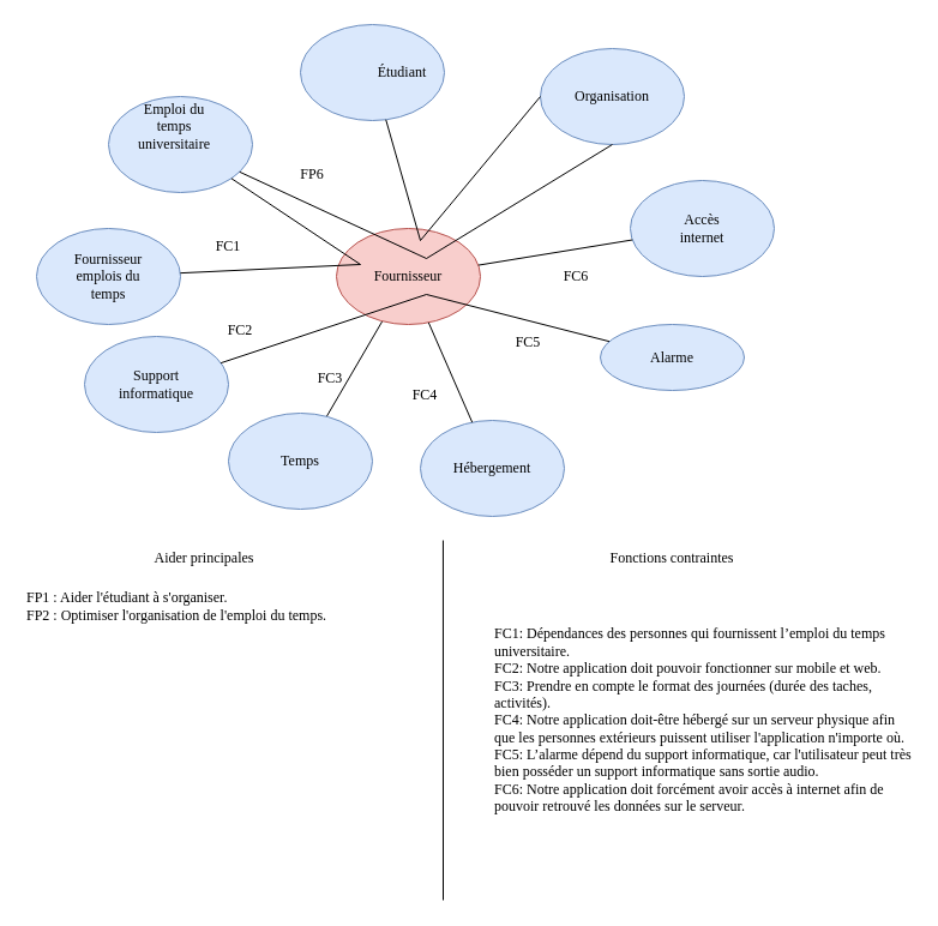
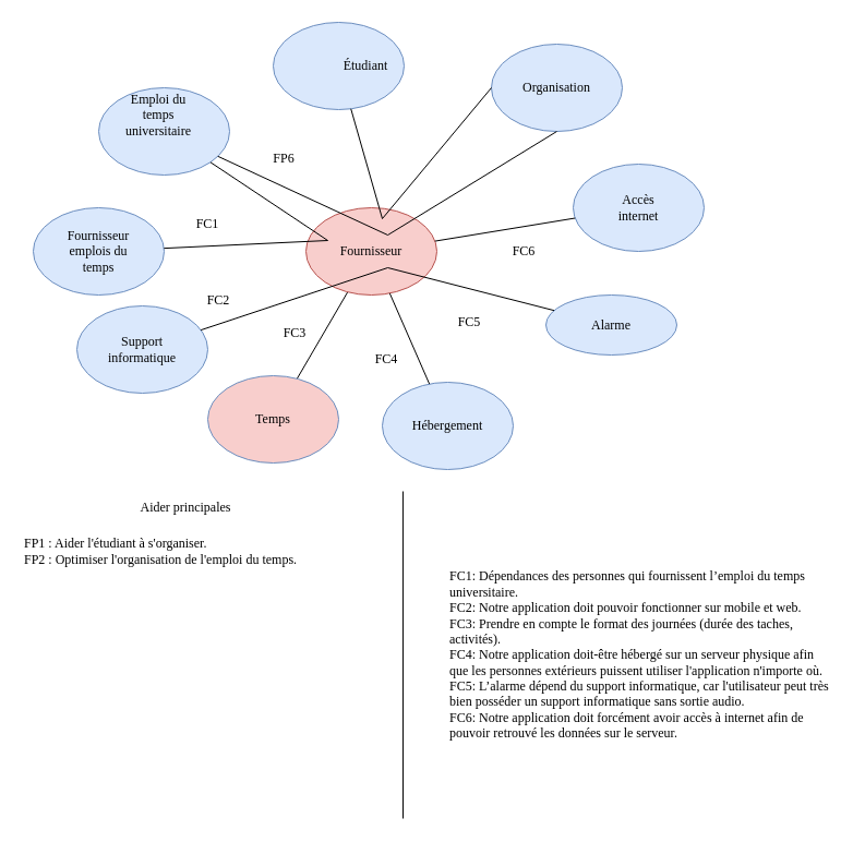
- <mxCell id="30" value="FC5" style="text;html=1;strokeColor=none;fillColor=none;align=center;verticalAlign=middle;whiteSpace=wrap;rounded=0;fontFamily=Verdana;" parent="1" vertex="1"><mxGeometry x="410" y="270" width="60" height="30" as="geometry" /></mxCell>
+ <mxCell id="30" value="FC5" style="text;html=1;strokeColor=none;fillColor=none;align=center;verticalAlign=middle;whiteSpace=wrap;rounded=0;fontFamily=Verdana;" parent="1" vertex="1"><mxGeometry x="400" y="280" width="60" height="30" as="geometry" /></mxCell>
- <mxCell id="29" value="FC3" style="text;html=1;strokeColor=none;fillColor=none;align=center;verticalAlign=middle;whiteSpace=wrap;rounded=0;fontFamily=Verdana;" parent="1" vertex="1"><mxGeometry x="245" y="300" width="60" height="30" as="geometry" /></mxCell>
+ <mxCell id="29" value="FC3" style="text;html=1;strokeColor=none;fillColor=none;align=center;verticalAlign=middle;whiteSpace=wrap;rounded=0;fontFamily=Verdana;" parent="1" vertex="1"><mxGeometry x="240" y="290" width="60" height="30" as="geometry" /></mxCell>
- <mxCell id="44" value="&lt;font face=&quot;Verdana&quot;&gt;Temps&lt;/font&gt;" style="ellipse;whiteSpace=wrap;html=1;fillColor=#dae8fc;strokeColor=#6c8ebf;" parent="1" vertex="1"><mxGeometry x="190" y="344" width="120" height="80" as="geometry" /></mxCell>
+ <mxCell id="44" value="&lt;font face=&quot;Verdana&quot;&gt;Temps&lt;/font&gt;" style="ellipse;whiteSpace=wrap;html=1;fillColor=#f8cecc;strokeColor=#6c8ebf;" parent="1" vertex="1"><mxGeometry x="190" y="344" width="120" height="80" as="geometry" /></mxCell>
- <mxCell id="32" value="Fonctions contraintes" style="text;html=1;strokeColor=none;fillColor=none;align=center;verticalAlign=middle;whiteSpace=wrap;rounded=0;fontFamily=Verdana;" parent="1" vertex="1"><mxGeometry x="490" y="450" width="140" height="30" as="geometry" /></mxCell>
